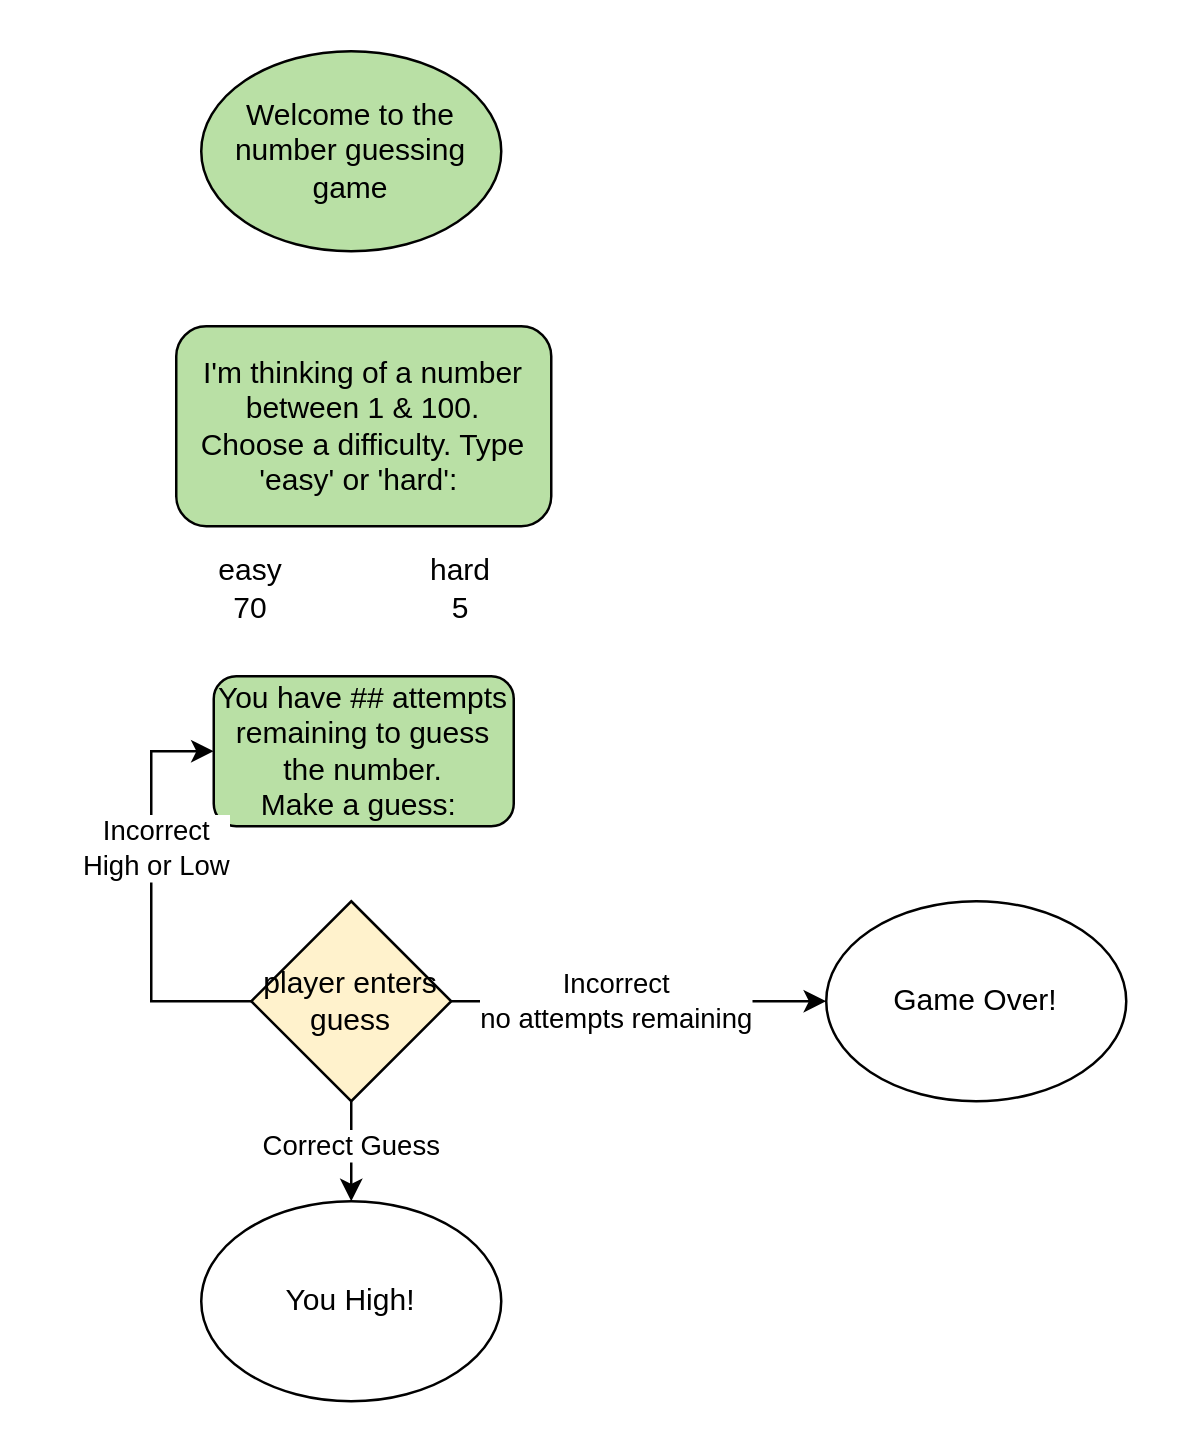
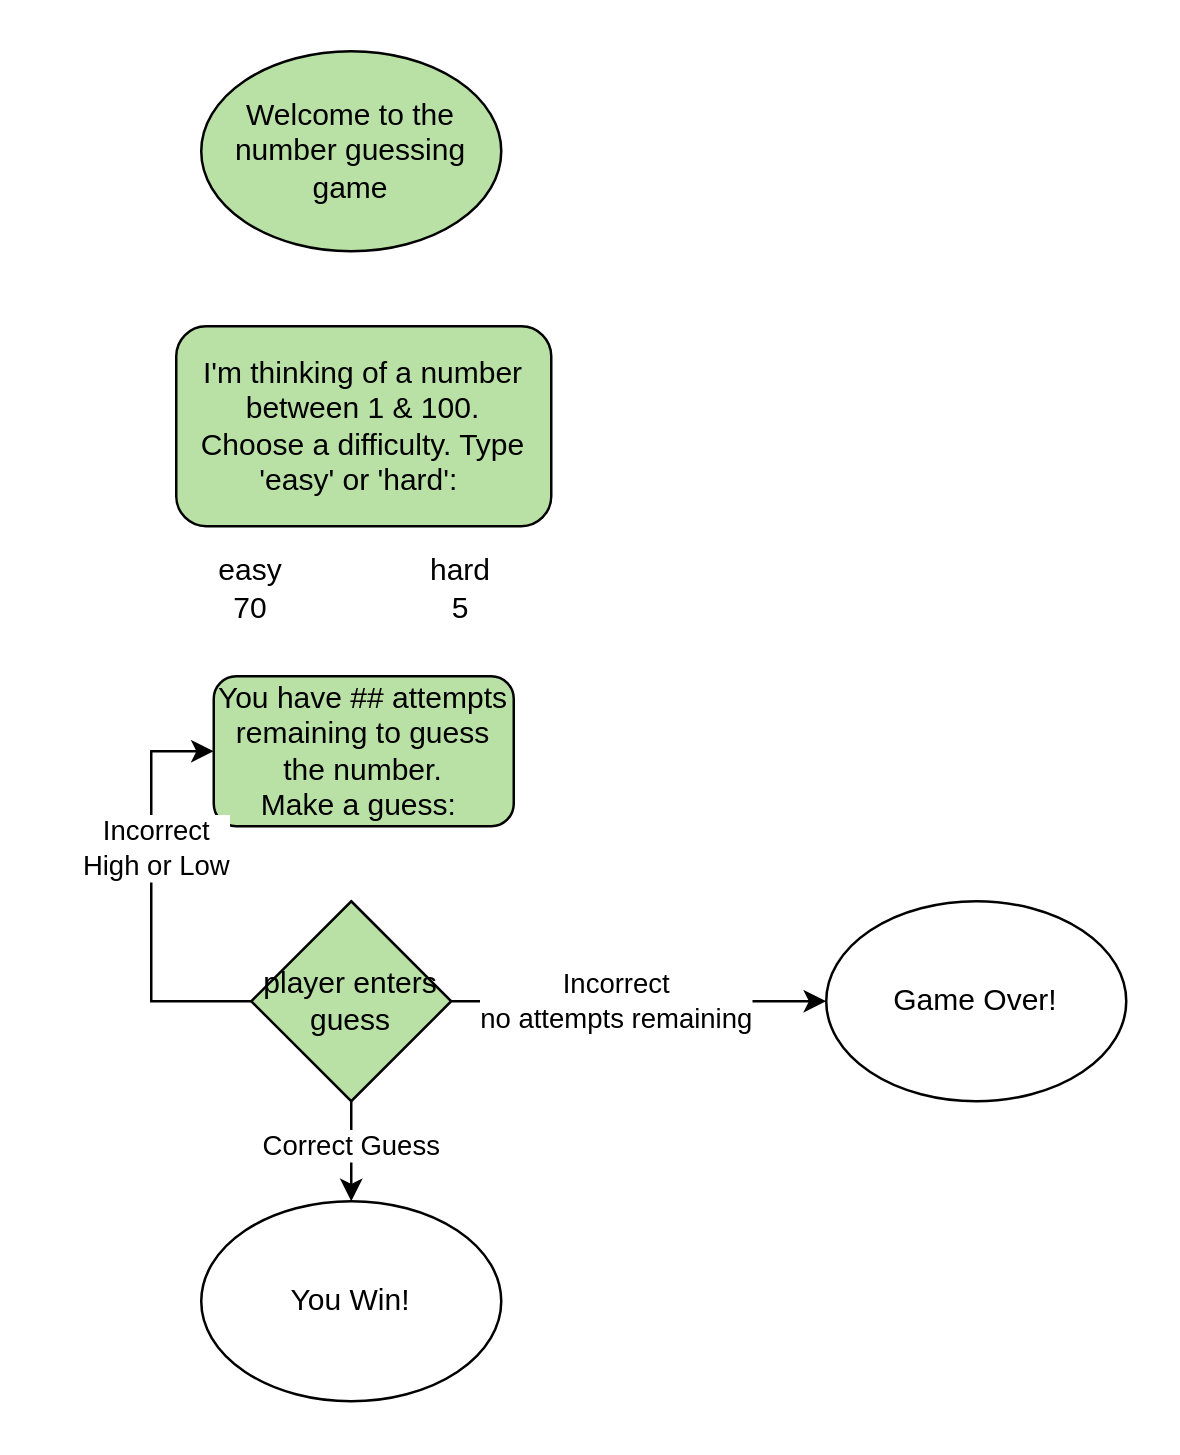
- <mxCell id="7" value="player enters guess" style="rhombus;whiteSpace=wrap;html=1;fillColor=#fff2cc;" vertex="1" parent="1"><mxGeometry x="100" y="360" width="80" height="80" as="geometry" /></mxCell>
+ <mxCell id="7" value="player enters guess" style="rhombus;whiteSpace=wrap;html=1;fillColor=#B9E0A5;" vertex="1" parent="1"><mxGeometry x="100" y="360" width="80" height="80" as="geometry" /></mxCell>
- <mxCell id="11" value="You High!" style="ellipse;whiteSpace=wrap;html=1;strokeColor=#000000;" vertex="1" parent="1"><mxGeometry x="80" y="480" width="120" height="80" as="geometry" /></mxCell>
+ <mxCell id="11" value="You Win!" style="ellipse;whiteSpace=wrap;html=1;strokeColor=#000000;" vertex="1" parent="1"><mxGeometry x="80" y="480" width="120" height="80" as="geometry" /></mxCell>
